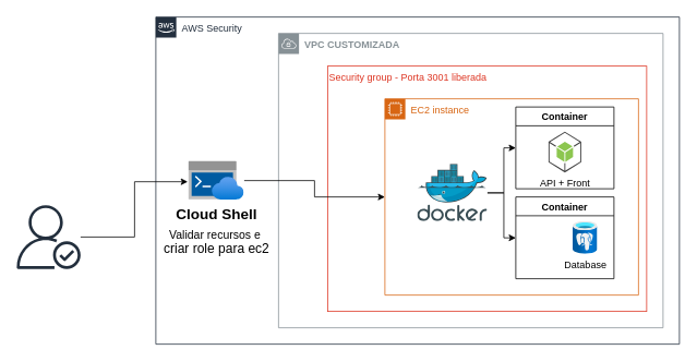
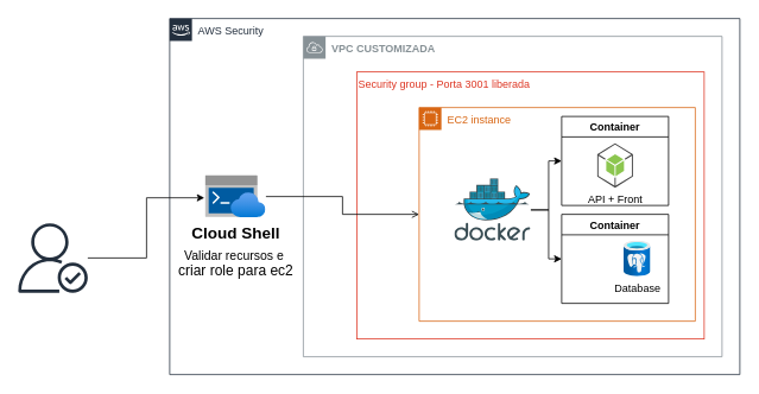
- <mxCell id="17" style="edgeStyle=orthogonalEdgeStyle;rounded=0;orthogonalLoop=1;jettySize=auto;html=1;entryX=0;entryY=0.5;entryDx=0;entryDy=0;" edge="1" parent="1" source="3" target="7"><mxGeometry relative="1" as="geometry" /></mxCell>
+ <mxCell id="17" style="edgeStyle=orthogonalEdgeStyle;rounded=0;orthogonalLoop=1;jettySize=auto;html=1;entryX=0;entryY=0.5;entryDx=0;entryDy=0;endArrow=open;" edge="1" parent="1" source="3" target="7"><mxGeometry relative="1" as="geometry" /></mxCell>
